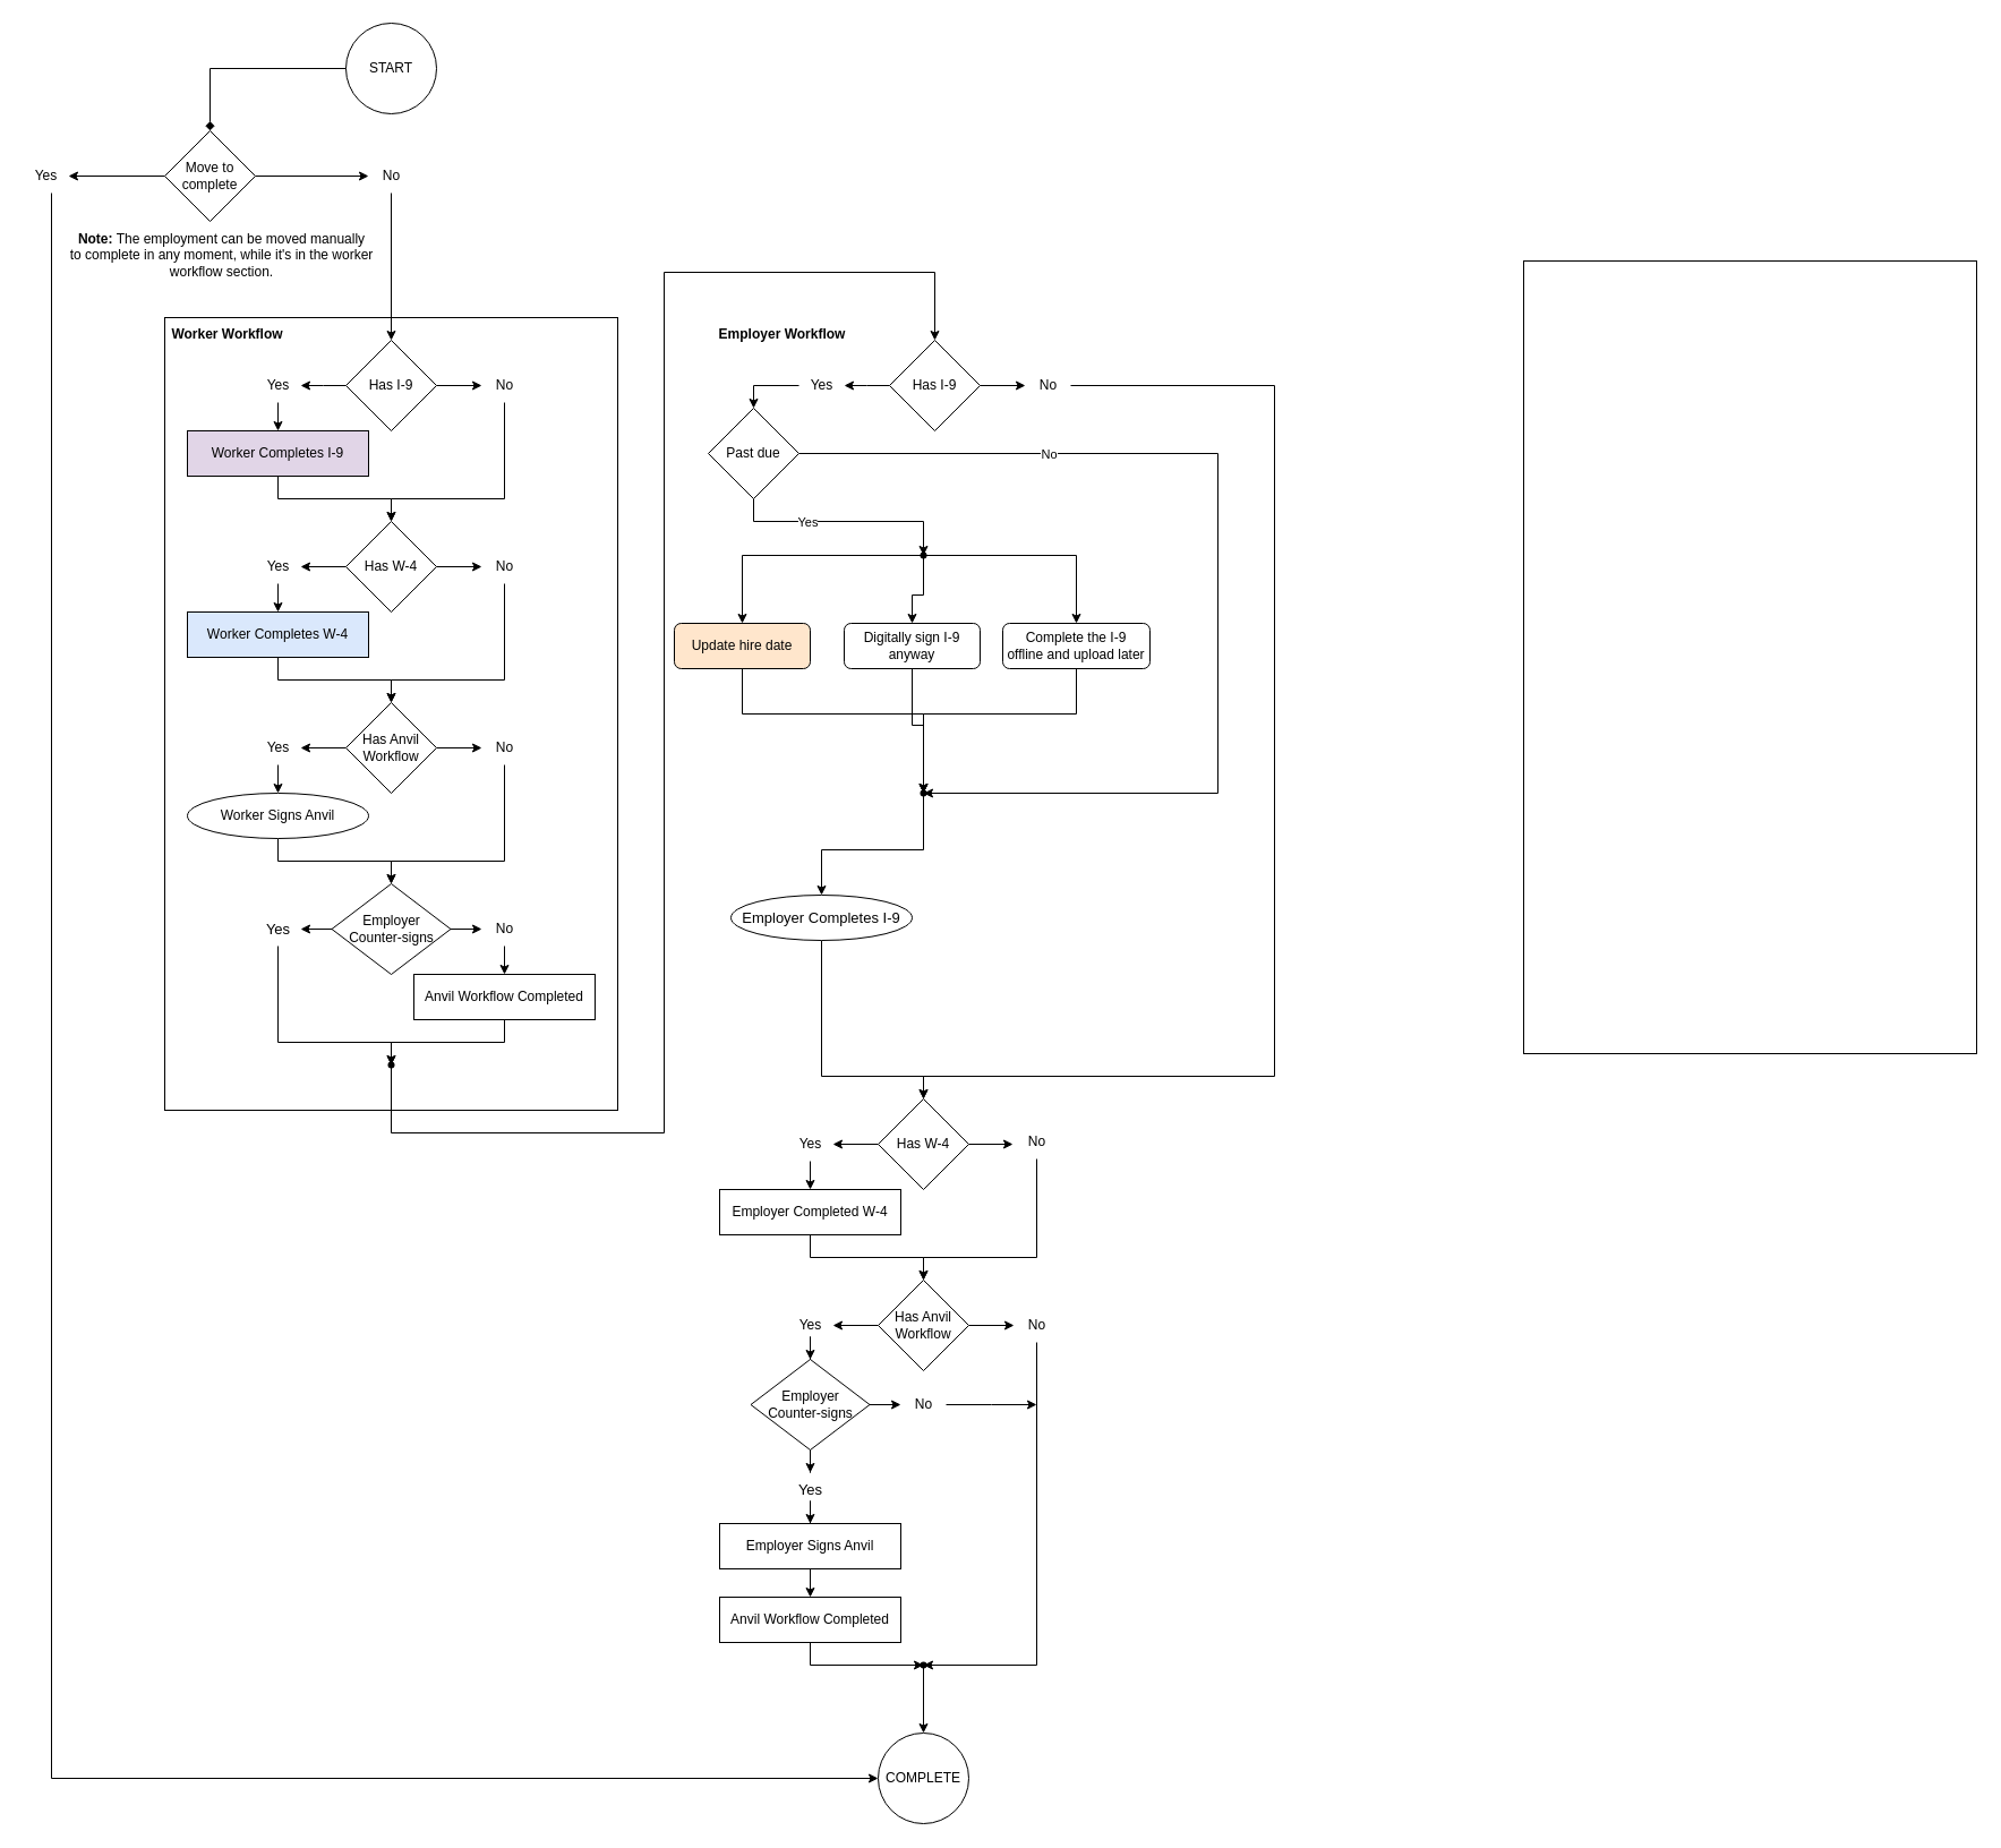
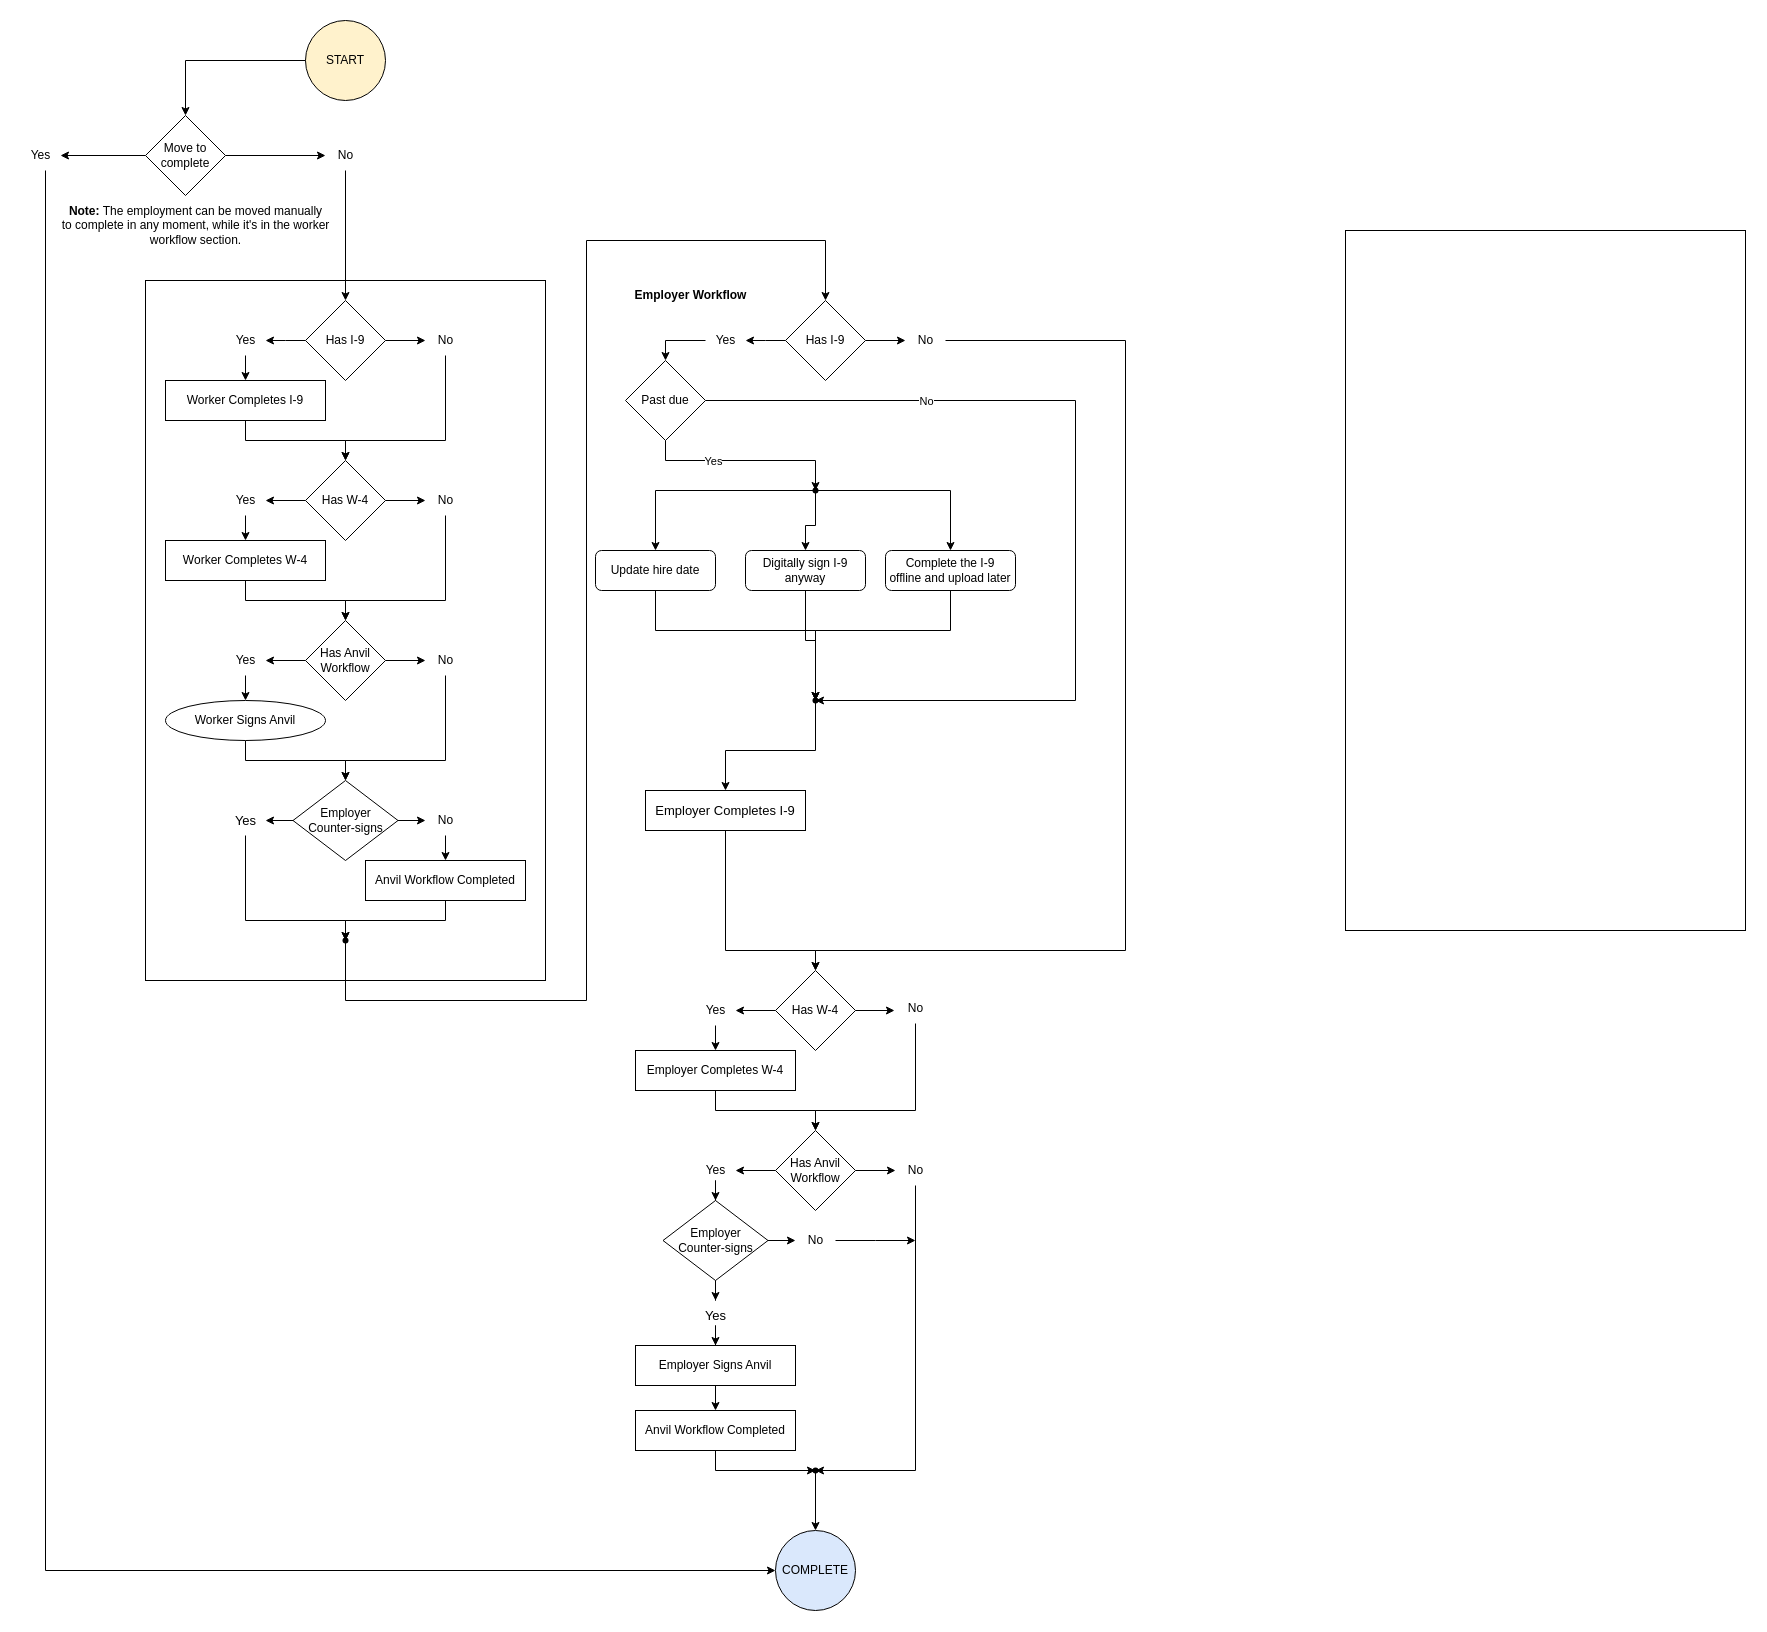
- <mxCell id="5" value="&lt;div&gt;START&lt;/div&gt;" style="ellipse;whiteSpace=wrap;html=1;" vertex="1" parent="1"><mxGeometry x="305" y="20" width="80" height="80" as="geometry" /></mxCell>
+ <mxCell id="5" value="&lt;div&gt;START&lt;/div&gt;" style="ellipse;whiteSpace=wrap;html=1;fillColor=#fff2cc;" vertex="1" parent="1"><mxGeometry x="305" y="20" width="80" height="80" as="geometry" /></mxCell>
- <mxCell id="85" value="" style="edgeStyle=orthogonalEdgeStyle;rounded=0;orthogonalLoop=1;jettySize=auto;html=1;entryX=0.5;entryY=0;entryDx=0;entryDy=0;endArrow=diamond;" edge="1" parent="1" source="5" target="87"><mxGeometry relative="1" as="geometry"><mxPoint x="345" y="300" as="targetPoint" /><mxPoint x="345" as="sourcePoint" y="100" /></mxGeometry></mxCell>
+ <mxCell id="85" value="" style="edgeStyle=orthogonalEdgeStyle;rounded=0;orthogonalLoop=1;jettySize=auto;html=1;entryX=0.5;entryY=0;entryDx=0;entryDy=0;" edge="1" parent="1" source="5" target="87"><mxGeometry relative="1" as="geometry"><mxPoint x="345" y="300" as="targetPoint" /><mxPoint x="345" as="sourcePoint" y="100" /></mxGeometry></mxCell>
- <mxCell id="25" value="&lt;div&gt;Worker Workflow&lt;/div&gt;" style="text;html=1;align=center;verticalAlign=middle;resizable=0;points=[];autosize=1;strokeColor=none;fillColor=none;fontStyle=1" vertex="1" parent="1"><mxGeometry x="145" y="280" width="110" height="30" as="geometry" /></mxCell>
- <mxCell id="15" value="&lt;div&gt;Worker Completes I-9&lt;/div&gt;" style="whiteSpace=wrap;html=1;fillColor=#e1d5e7;" vertex="1" parent="1"><mxGeometry x="165" y="380" width="160" height="40" as="geometry" /></mxCell>
+ <mxCell id="15" value="&lt;div&gt;Worker Completes I-9&lt;/div&gt;" style="whiteSpace=wrap;html=1;" vertex="1" parent="1"><mxGeometry x="165" y="380" width="160" height="40" as="geometry" /></mxCell>
- <mxCell id="17" value="Worker Completes W-4" style="whiteSpace=wrap;html=1;fillColor=#dae8fc;" vertex="1" parent="1"><mxGeometry x="165" y="540" width="160" height="40" as="geometry" /></mxCell>
+ <mxCell id="17" value="Worker Completes W-4" style="whiteSpace=wrap;html=1;" vertex="1" parent="1"><mxGeometry x="165" y="540" width="160" height="40" as="geometry" /></mxCell>
- <mxCell id="96" value="Update hire date" style="rounded=1;whiteSpace=wrap;html=1;fillColor=#ffe6cc;" vertex="1" parent="1"><mxGeometry x="595" y="550" width="120" height="40" as="geometry" /></mxCell>
+ <mxCell id="96" value="Update hire date" style="rounded=1;whiteSpace=wrap;html=1;" vertex="1" parent="1"><mxGeometry x="595" y="550" width="120" height="40" as="geometry" /></mxCell>
- <mxCell id="54" value="&lt;div&gt;Employer Completes I-9&lt;/div&gt;" style="ellipse;whiteSpace=wrap;html=1;fontSize=13;" vertex="1" parent="1"><mxGeometry x="645" y="790" width="160" height="40" as="geometry" /></mxCell>
+ <mxCell id="54" value="&lt;div&gt;Employer Completes I-9&lt;/div&gt;" style="whiteSpace=wrap;html=1;fontSize=13;" vertex="1" parent="1"><mxGeometry x="645" y="790" width="160" height="40" as="geometry" /></mxCell>
- <mxCell id="56" value="Employer Completed W-4" style="whiteSpace=wrap;html=1;" vertex="1" parent="1"><mxGeometry x="635" y="1050" width="160" height="40" as="geometry" /></mxCell>
+ <mxCell id="56" value="Employer Completes W-4" style="whiteSpace=wrap;html=1;" vertex="1" parent="1"><mxGeometry x="635" y="1050" width="160" height="40" as="geometry" /></mxCell>
- <mxCell id="6" value="&lt;div&gt;COMPLETE&lt;/div&gt;" style="ellipse;whiteSpace=wrap;html=1;" vertex="1" parent="1"><mxGeometry x="775" y="1530" width="80" height="80" as="geometry" /></mxCell>
+ <mxCell id="6" value="&lt;div&gt;COMPLETE&lt;/div&gt;" style="ellipse;whiteSpace=wrap;html=1;fillColor=#dae8fc;" vertex="1" parent="1"><mxGeometry x="775" y="1530" width="80" height="80" as="geometry" /></mxCell>
